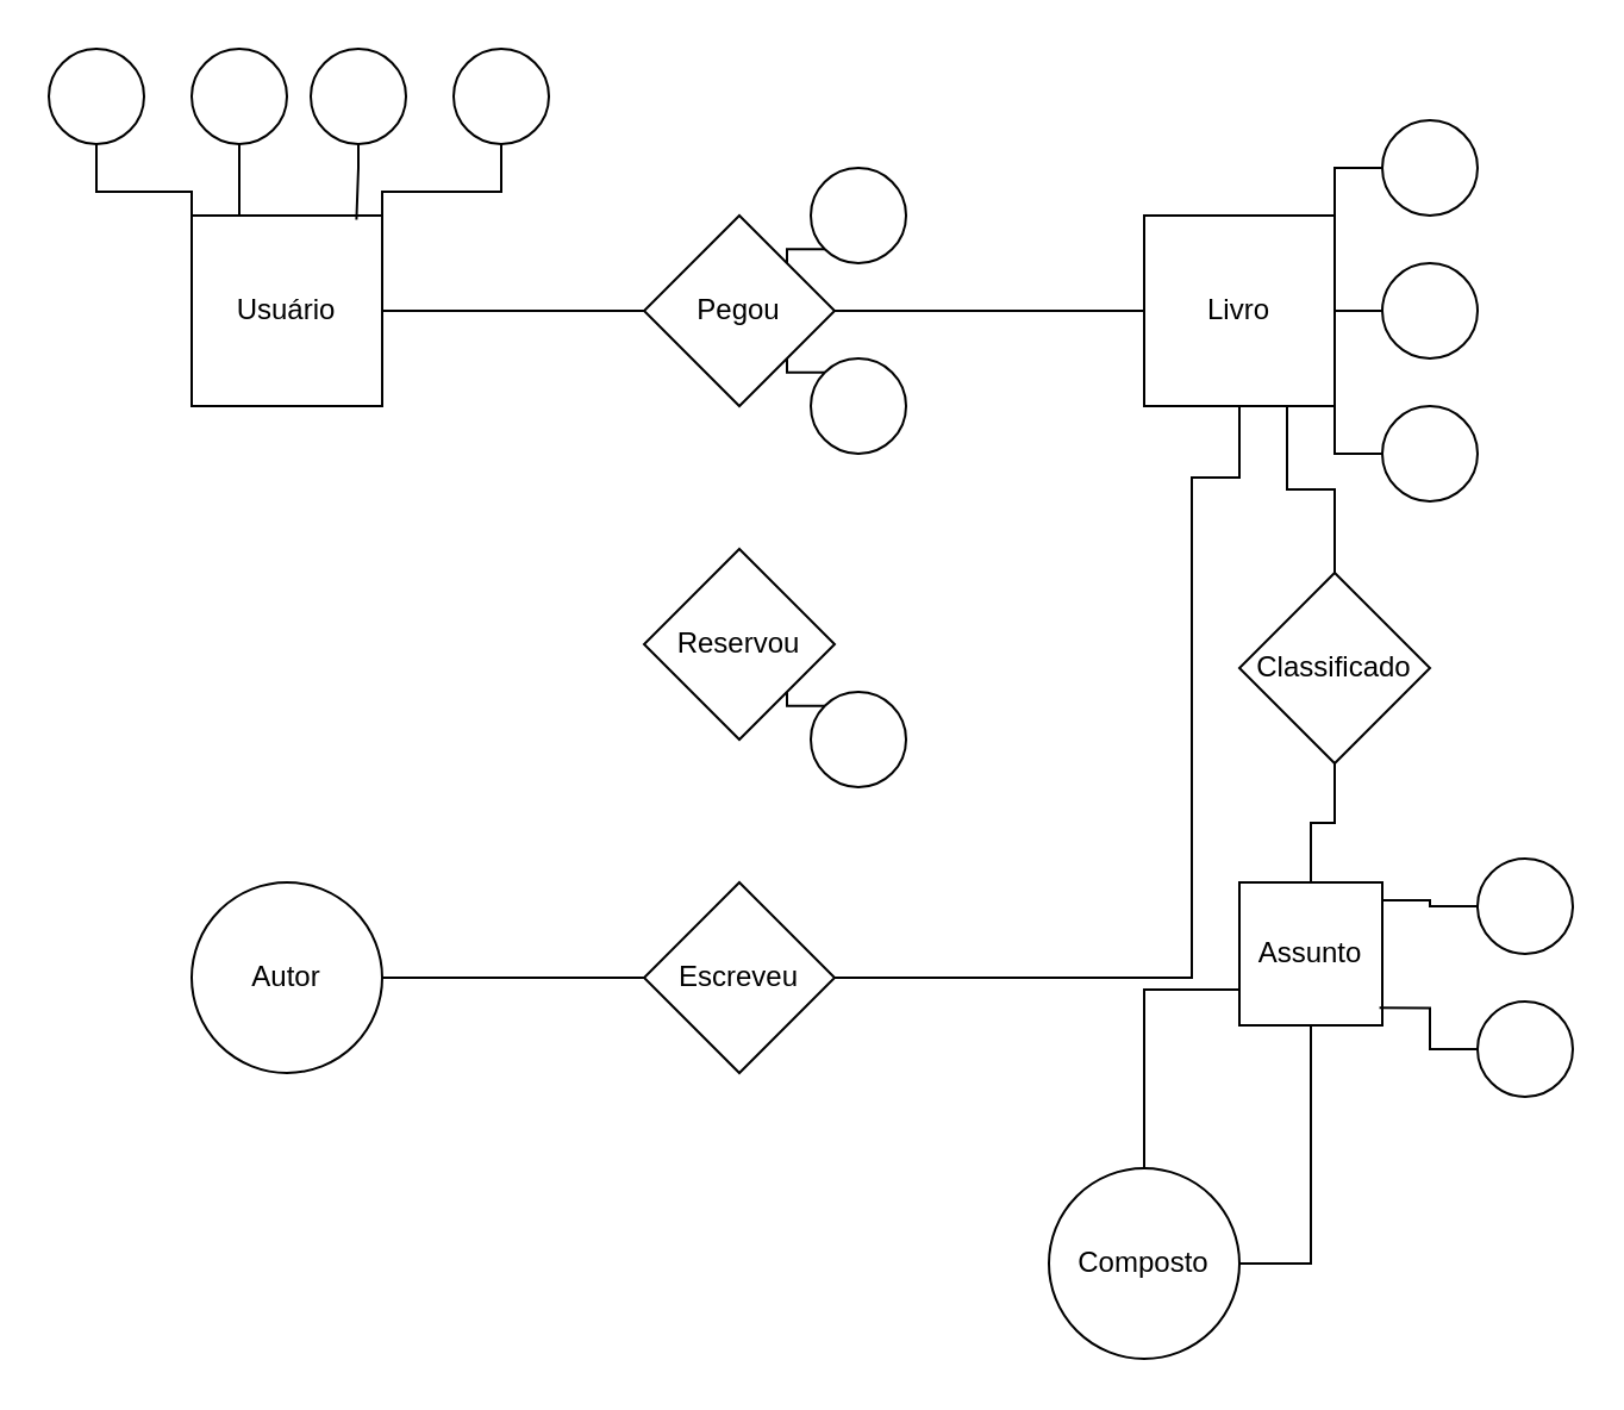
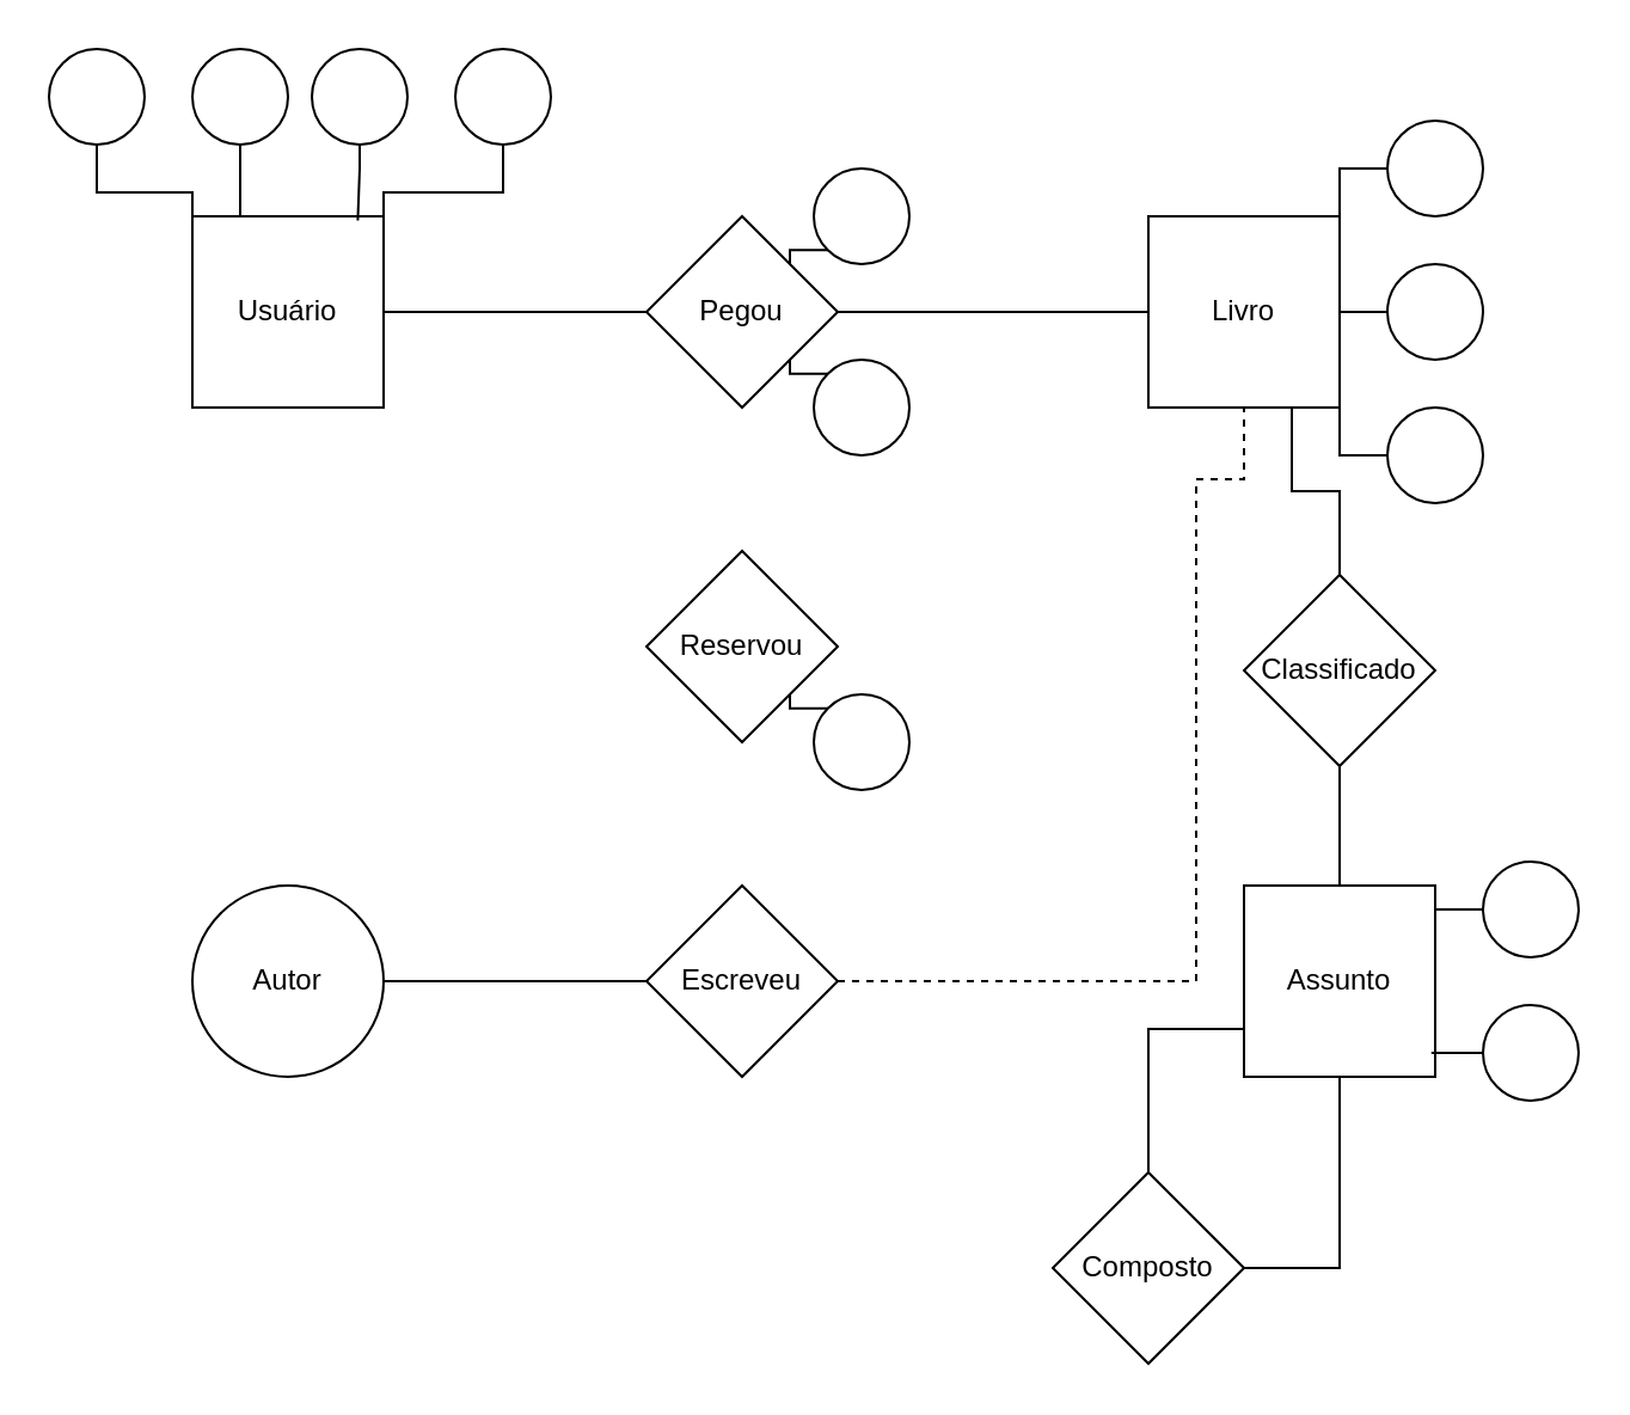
- <mxCell id="28" style="edgeStyle=orthogonalEdgeStyle;rounded=0;orthogonalLoop=1;jettySize=auto;html=1;exitX=1;exitY=0.5;exitDx=0;exitDy=0;entryX=0.5;entryY=1;entryDx=0;entryDy=0;endArrow=none;endFill=0;" edge="1" parent="1" source="29" target="14"><mxGeometry relative="1" as="geometry"><mxPoint x="500" y="190" as="targetPoint" /><Array as="points"><mxPoint x="500" y="410" /><mxPoint x="500" y="200" /><mxPoint x="520" y="200" /></Array></mxGeometry></mxCell>
+ <mxCell id="28" style="edgeStyle=orthogonalEdgeStyle;rounded=0;orthogonalLoop=1;jettySize=auto;html=1;exitX=1;exitY=0.5;exitDx=0;exitDy=0;entryX=0.5;entryY=1;entryDx=0;entryDy=0;endArrow=none;endFill=0;dashed=1;" edge="1" parent="1" source="29" target="14"><mxGeometry relative="1" as="geometry"><mxPoint x="500" y="190" as="targetPoint" /><Array as="points"><mxPoint x="500" y="410" /><mxPoint x="500" y="200" /><mxPoint x="520" y="200" /></Array></mxGeometry></mxCell>
- <mxCell id="16" value="Assunto" style="whiteSpace=wrap;html=1;aspect=fixed;" vertex="1" parent="1"><mxGeometry x="520" y="370" width="60" height="60" as="geometry" /></mxCell>
+ <mxCell id="16" value="Assunto" style="whiteSpace=wrap;html=1;aspect=fixed;" vertex="1" parent="1"><mxGeometry x="520" y="370" width="80" height="80" as="geometry" /></mxCell>
- <mxCell id="33" value="Composto" style="ellipse;whiteSpace=wrap;html=1;" vertex="1" parent="1"><mxGeometry x="440" y="490" width="80" height="80" as="geometry" /></mxCell>
+ <mxCell id="33" value="Composto" style="rhombus;whiteSpace=wrap;html=1;" vertex="1" parent="1"><mxGeometry x="440" y="490" width="80" height="80" as="geometry" /></mxCell>
